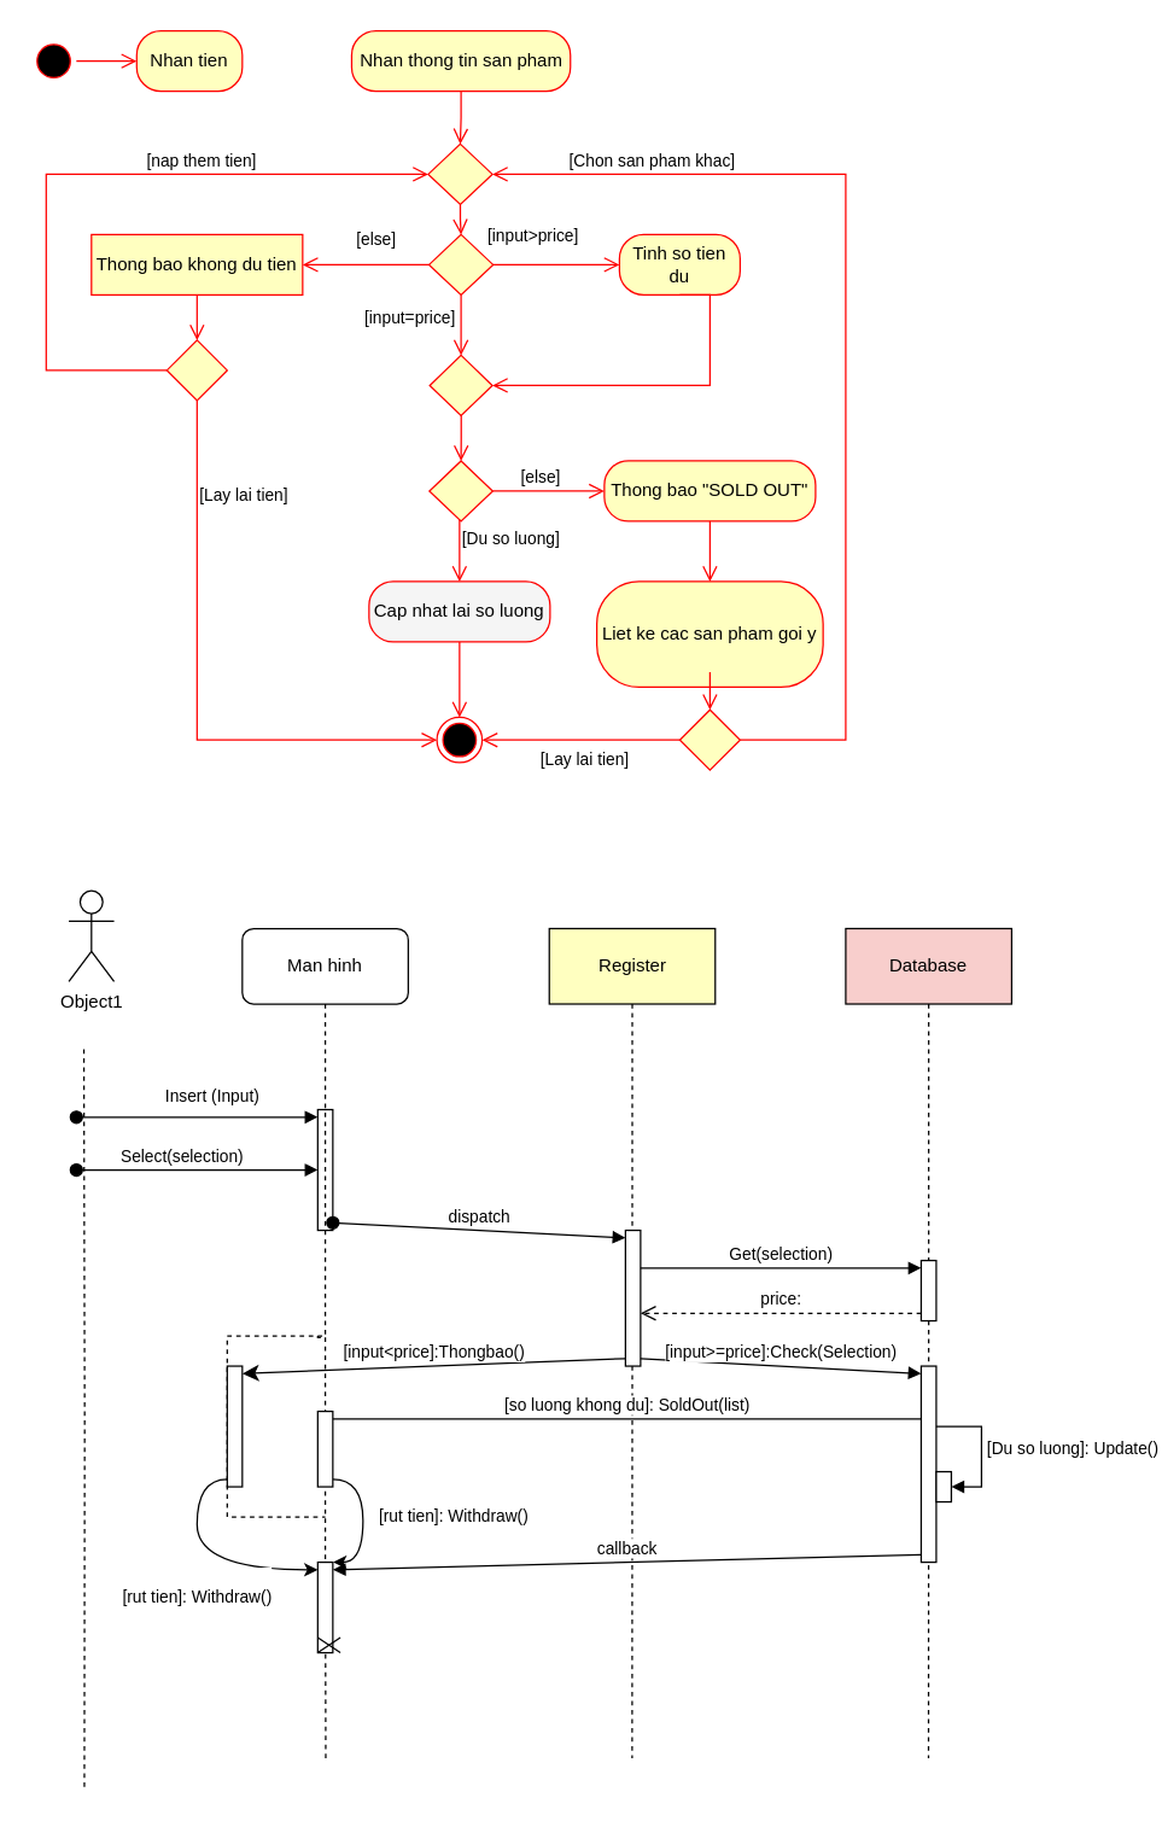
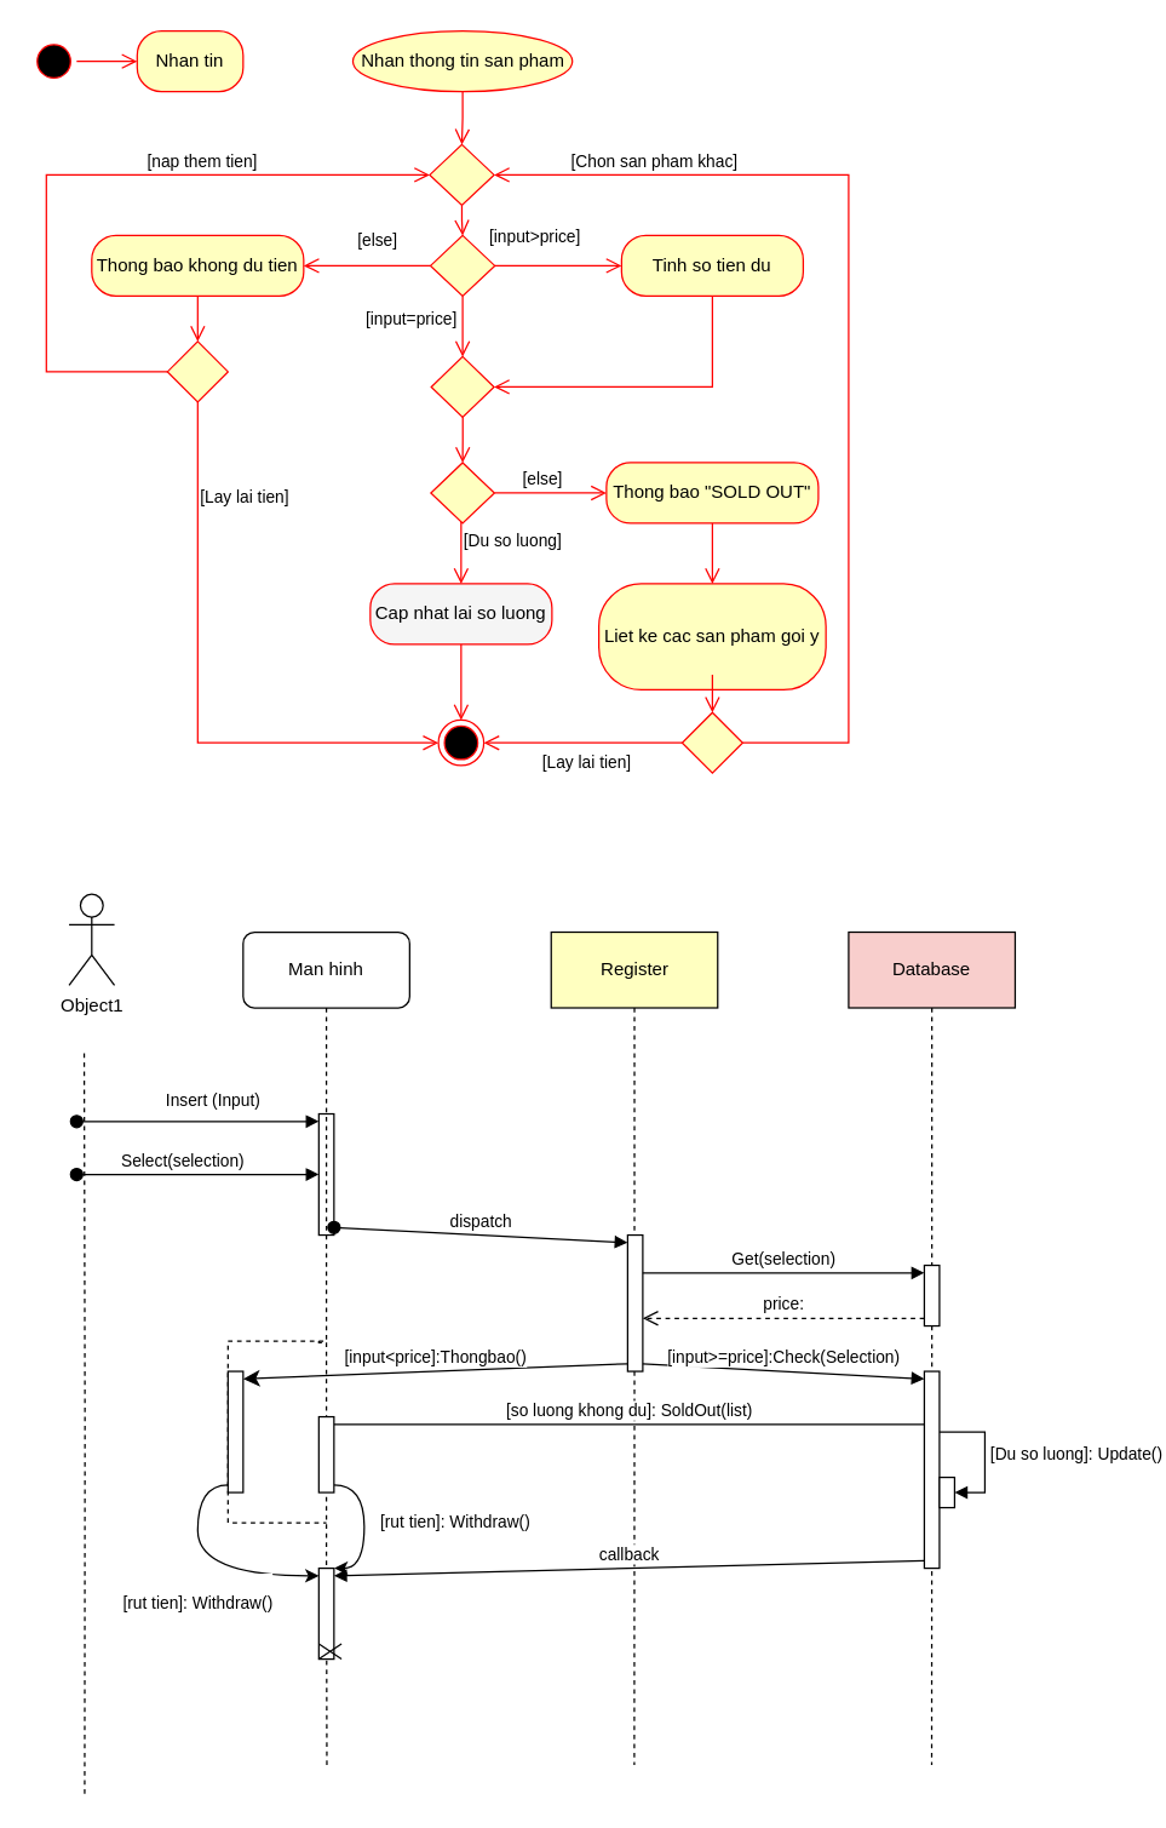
- <mxCell id="11" value="Nhan tien" style="rounded=1;whiteSpace=wrap;html=1;arcSize=40;fontColor=#000000;fillColor=#ffffc0;strokeColor=#ff0000;" vertex="1" parent="1"><mxGeometry x="90" y="20" width="70" height="40" as="geometry" /></mxCell>
+ <mxCell id="11" value="Nhan tin" style="rounded=1;whiteSpace=wrap;html=1;arcSize=40;fontColor=#000000;fillColor=#ffffc0;strokeColor=#ff0000;" vertex="1" parent="1"><mxGeometry x="90" y="20" width="70" height="40" as="geometry" /></mxCell>
- <mxCell id="2" value="Nhan thong tin san pham" style="rounded=1;whiteSpace=wrap;html=1;arcSize=40;fontColor=#000000;fillColor=#ffffc0;strokeColor=#ff0000;" vertex="1" parent="1"><mxGeometry x="232.5" y="20" width="145" height="40" as="geometry" /></mxCell>
+ <mxCell id="2" value="Nhan thong tin san pham" style="ellipse;whiteSpace=wrap;html=1;arcSize=40;fontColor=#000000;fillColor=#ffffc0;strokeColor=#ff0000;" vertex="1" parent="1"><mxGeometry x="232.5" y="20" width="145" height="40" as="geometry" /></mxCell>
- <mxCell id="12" value="Thong bao khong du tien" style="whiteSpace=wrap;html=1;arcSize=40;fontColor=#000000;fillColor=#ffffc0;strokeColor=#ff0000;rounded=0;" vertex="1" parent="1"><mxGeometry x="60" y="155" width="140" height="40" as="geometry" /></mxCell>
+ <mxCell id="12" value="Thong bao khong du tien" style="rounded=1;whiteSpace=wrap;html=1;arcSize=40;fontColor=#000000;fillColor=#ffffc0;strokeColor=#ff0000;" vertex="1" parent="1"><mxGeometry x="60" y="155" width="140" height="40" as="geometry" /></mxCell>
- <mxCell id="14" value="Tinh so tien du" style="rounded=1;whiteSpace=wrap;html=1;arcSize=40;fontColor=#000000;fillColor=#ffffc0;strokeColor=#ff0000;" vertex="1" parent="1"><mxGeometry x="410" y="155" width="80" height="40" as="geometry" /></mxCell>
+ <mxCell id="14" value="Tinh so tien du" style="rounded=1;whiteSpace=wrap;html=1;arcSize=40;fontColor=#000000;fillColor=#ffffc0;strokeColor=#ff0000;" vertex="1" parent="1"><mxGeometry x="410" y="155" width="120" height="40" as="geometry" /></mxCell>
